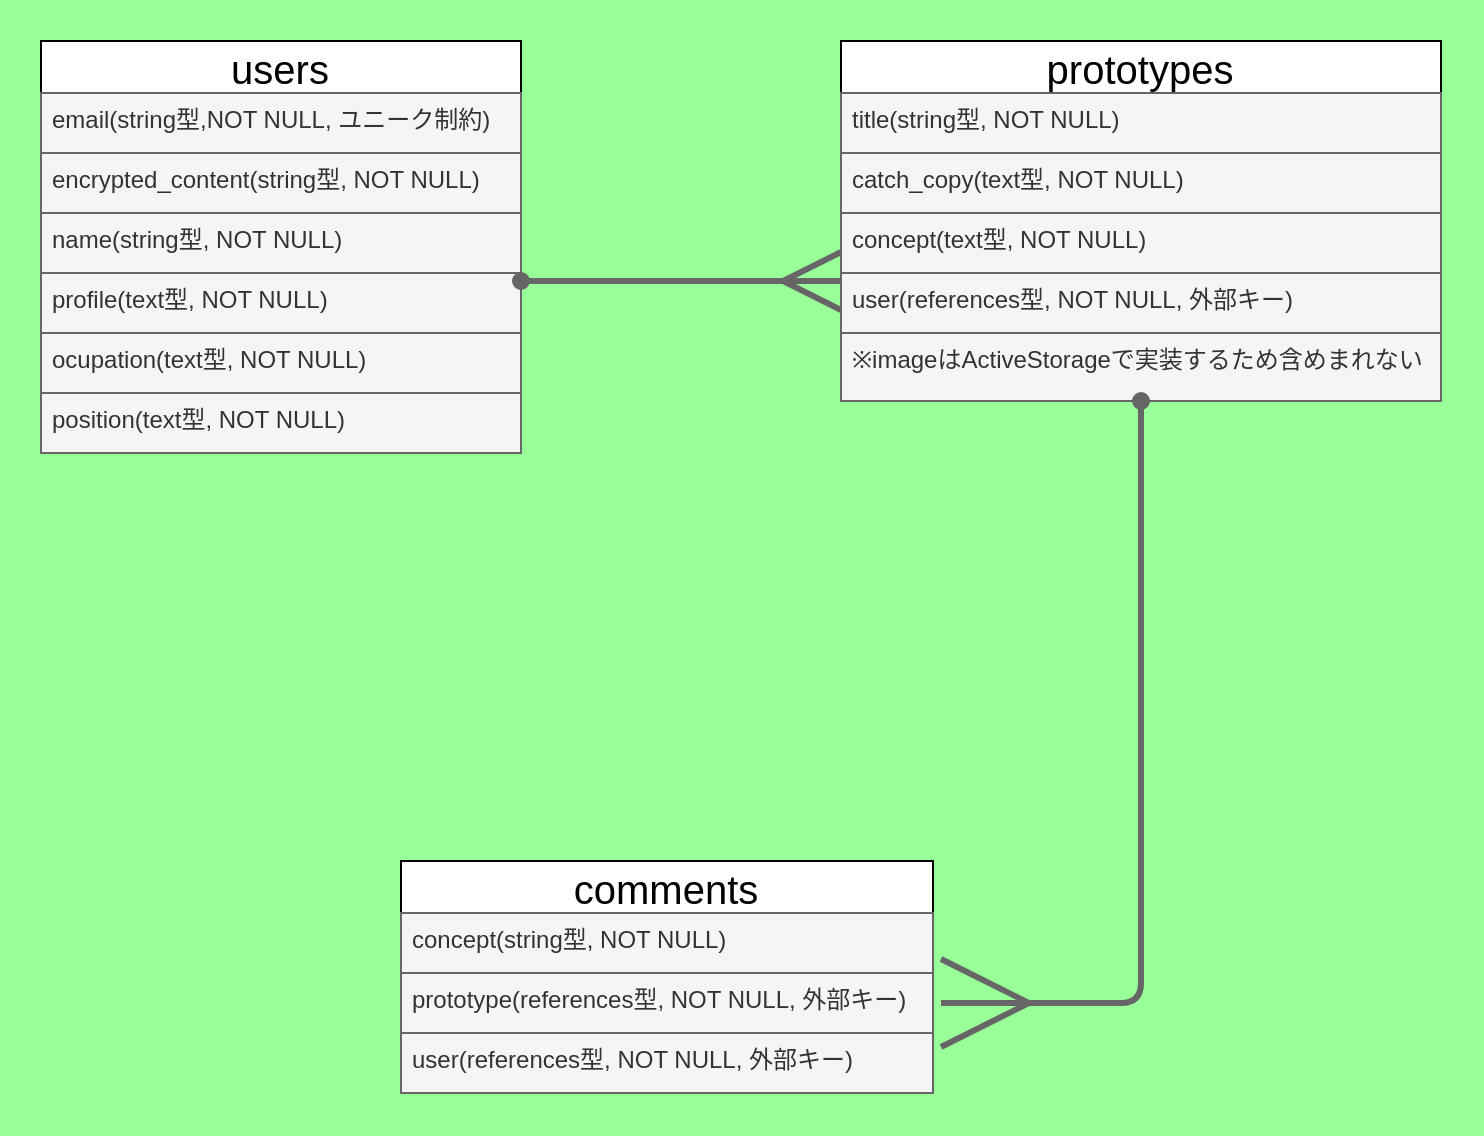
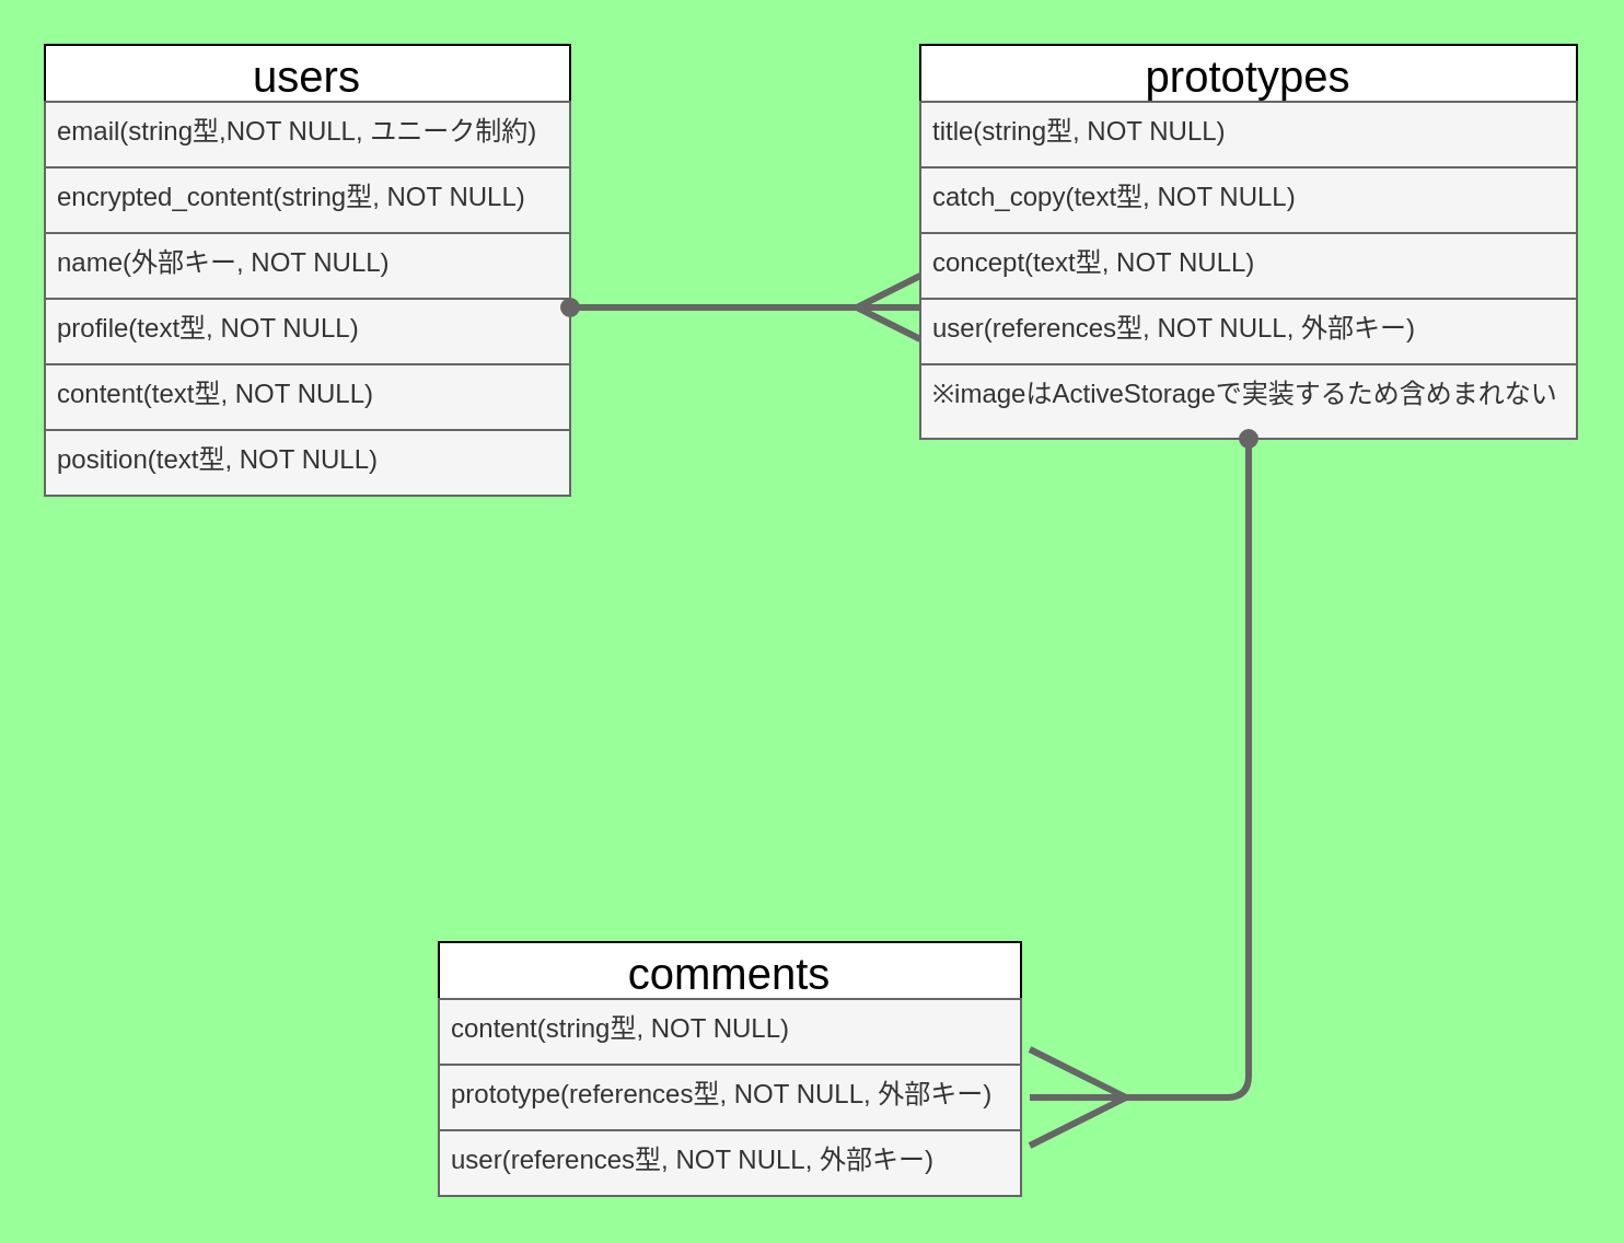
- <mxCell id="5" value="name(string型, NOT NULL)" style="text;strokeColor=#666666;fillColor=#f5f5f5;spacingLeft=4;spacingRight=4;overflow=hidden;rotatable=0;points=[[0,0.5],[1,0.5]];portConstraint=eastwest;fontSize=12;fontColor=#333333;" parent="2" vertex="1"><mxGeometry y="86" width="240" height="30" as="geometry" /></mxCell>
+ <mxCell id="5" value="name(外部キー, NOT NULL)" style="text;strokeColor=#666666;fillColor=#f5f5f5;spacingLeft=4;spacingRight=4;overflow=hidden;rotatable=0;points=[[0,0.5],[1,0.5]];portConstraint=eastwest;fontSize=12;fontColor=#333333;" parent="2" vertex="1"><mxGeometry y="86" width="240" height="30" as="geometry" /></mxCell>
- <mxCell id="7" value="ocupation(text型, NOT NULL)" style="text;strokeColor=#666666;fillColor=#f5f5f5;spacingLeft=4;spacingRight=4;overflow=hidden;rotatable=0;points=[[0,0.5],[1,0.5]];portConstraint=eastwest;fontSize=12;fontColor=#333333;" parent="2" vertex="1"><mxGeometry y="146" width="240" height="30" as="geometry" /></mxCell>
+ <mxCell id="7" value="content(text型, NOT NULL)" style="text;strokeColor=#666666;fillColor=#f5f5f5;spacingLeft=4;spacingRight=4;overflow=hidden;rotatable=0;points=[[0,0.5],[1,0.5]];portConstraint=eastwest;fontSize=12;fontColor=#333333;" parent="2" vertex="1"><mxGeometry y="146" width="240" height="30" as="geometry" /></mxCell>
- <mxCell id="16" value="concept(string型, NOT NULL)" style="text;strokeColor=#666666;fillColor=#f5f5f5;spacingLeft=4;spacingRight=4;overflow=hidden;rotatable=0;points=[[0,0.5],[1,0.5]];portConstraint=eastwest;fontSize=12;fontColor=#333333;" parent="15" vertex="1"><mxGeometry y="26" width="266" height="30" as="geometry" /></mxCell>
+ <mxCell id="16" value="content(string型, NOT NULL)" style="text;strokeColor=#666666;fillColor=#f5f5f5;spacingLeft=4;spacingRight=4;overflow=hidden;rotatable=0;points=[[0,0.5],[1,0.5]];portConstraint=eastwest;fontSize=12;fontColor=#333333;" parent="15" vertex="1"><mxGeometry y="26" width="266" height="30" as="geometry" /></mxCell>
